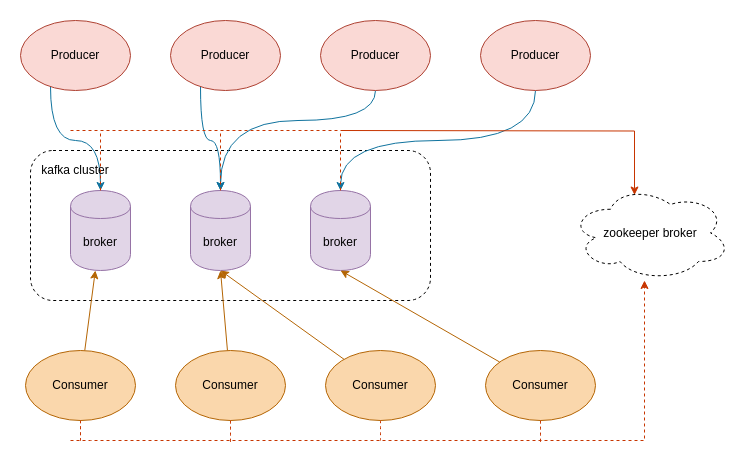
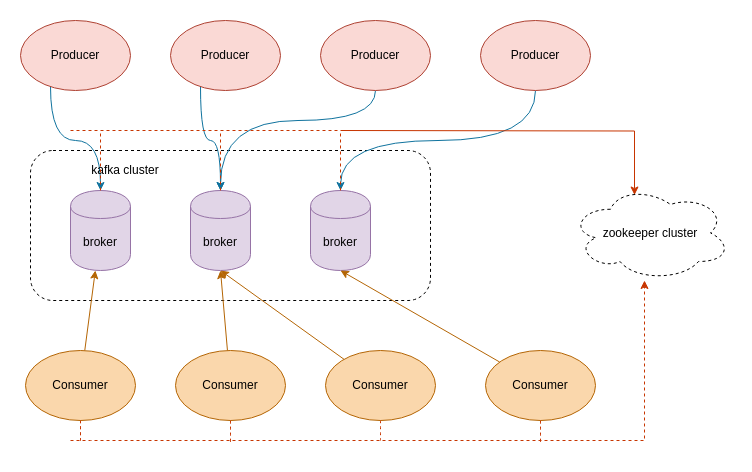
- <mxCell id="12" value="kafka cluster" style="text;html=1;strokeColor=none;fillColor=none;align=center;verticalAlign=middle;whiteSpace=wrap;rounded=0;dashed=1;" vertex="1" parent="1"><mxGeometry x="40" y="160" width="70" height="20" as="geometry" /></mxCell>
+ <mxCell id="12" value="kafka cluster" style="text;html=1;strokeColor=none;fillColor=none;align=center;verticalAlign=middle;whiteSpace=wrap;rounded=0;dashed=1;" vertex="1" parent="1"><mxGeometry x="90" y="160" width="70" height="20" as="geometry" /></mxCell>
- <mxCell id="24" value="zookeeper broker" style="ellipse;shape=cloud;whiteSpace=wrap;html=1;rounded=1;dashed=1;" vertex="1" parent="1"><mxGeometry x="570" y="185" width="160" height="95" as="geometry" /></mxCell>
+ <mxCell id="24" value="zookeeper cluster" style="ellipse;shape=cloud;whiteSpace=wrap;html=1;rounded=1;dashed=1;" vertex="1" parent="1"><mxGeometry x="570" y="185" width="160" height="95" as="geometry" /></mxCell>
